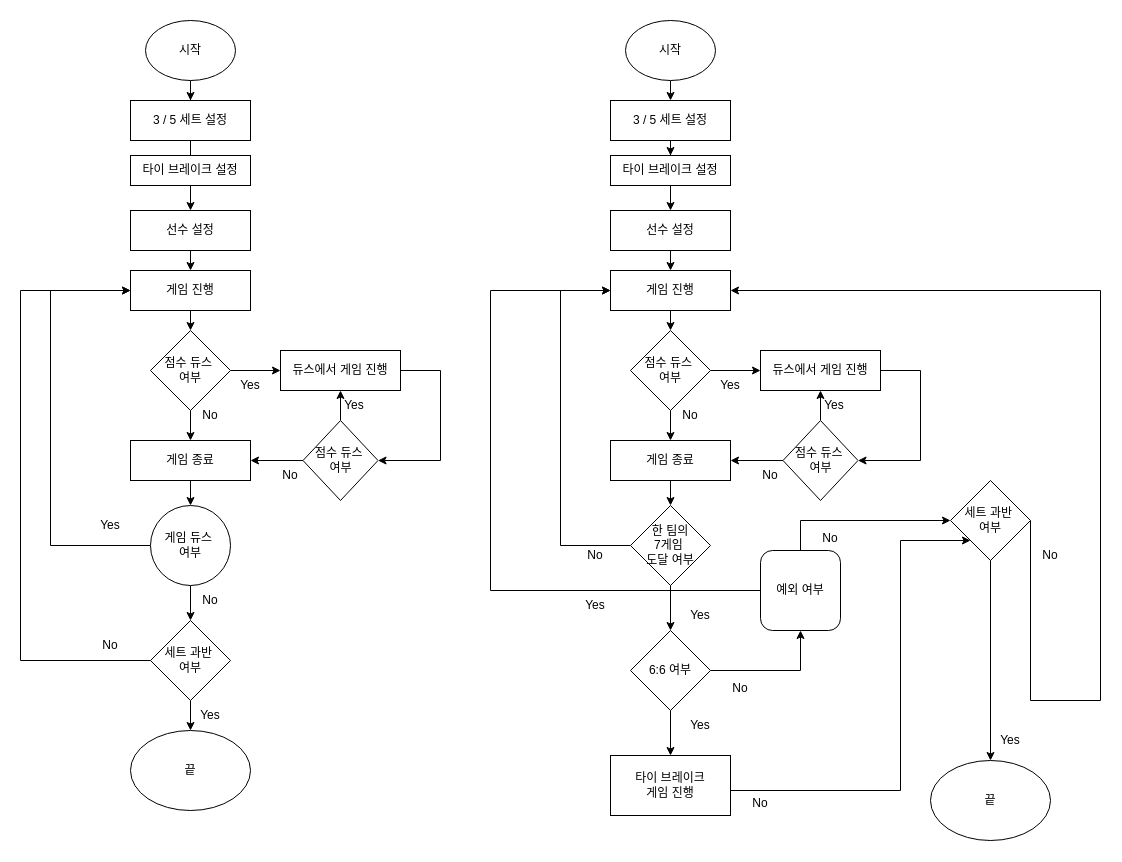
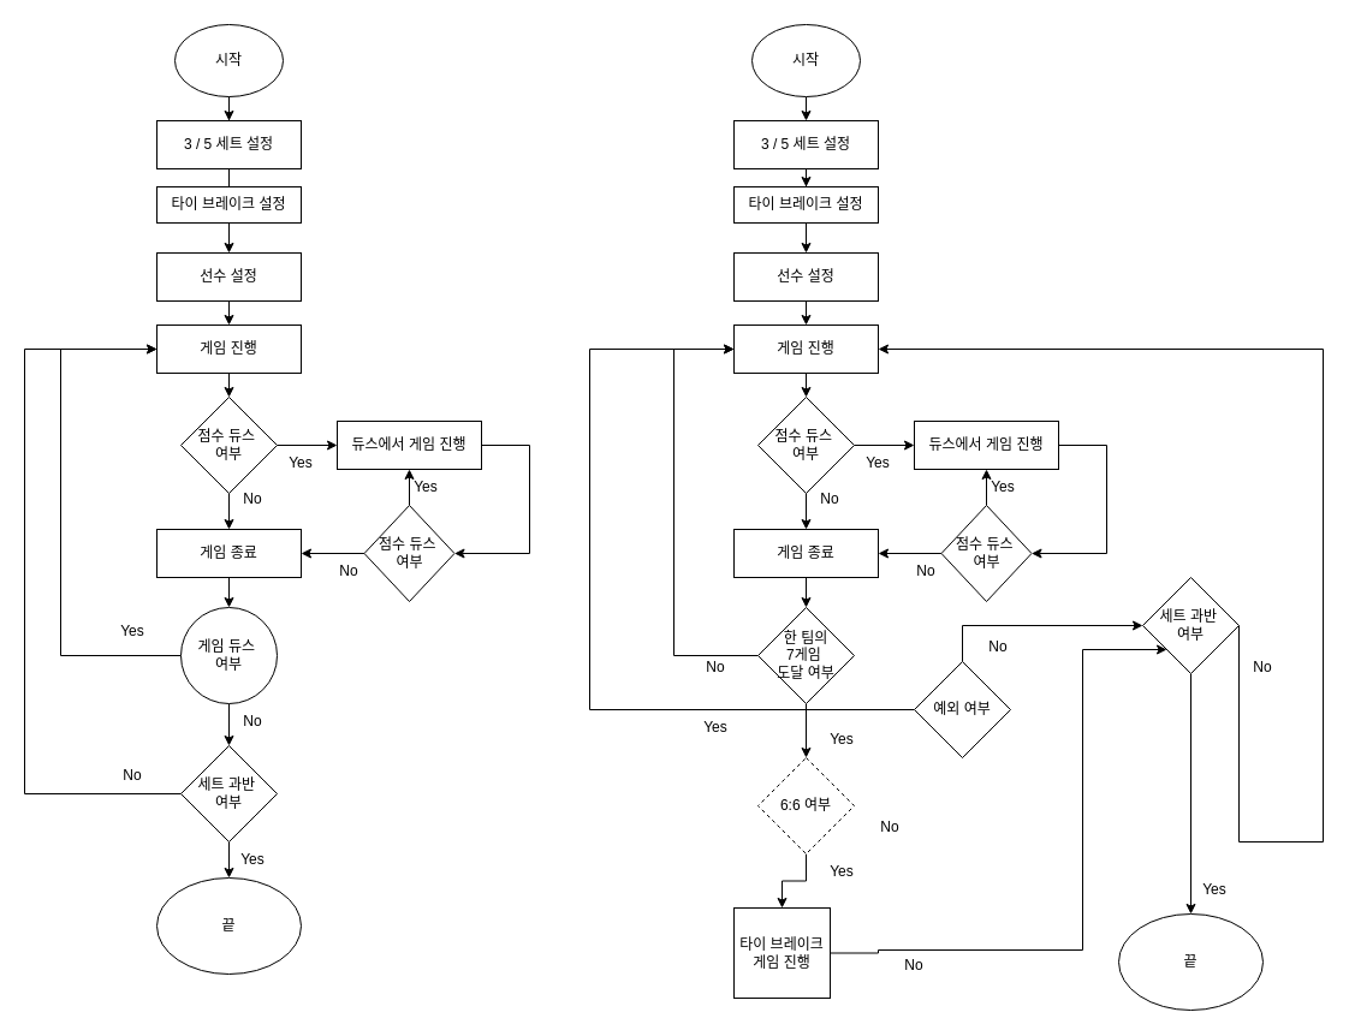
- <mxCell id="84" value="예외 여부" style="whiteSpace=wrap;html=1;rounded=1;" vertex="1" parent="1"><mxGeometry x="760" y="550" width="80" height="80" as="geometry" /></mxCell>
+ <mxCell id="84" value="예외 여부" style="rhombus;whiteSpace=wrap;html=1;" vertex="1" parent="1"><mxGeometry x="760" y="550" width="80" height="80" as="geometry" /></mxCell>
- <mxCell id="54" value="6:6 여부" style="rhombus;whiteSpace=wrap;html=1;" vertex="1" parent="1"><mxGeometry x="630" y="630" width="80" height="80" as="geometry" /></mxCell>
+ <mxCell id="54" value="6:6 여부" style="rhombus;whiteSpace=wrap;html=1;dashed=1;" vertex="1" parent="1"><mxGeometry x="630" y="630" width="80" height="80" as="geometry" /></mxCell>
- <mxCell id="53" style="edgeStyle=orthogonalEdgeStyle;rounded=0;orthogonalLoop=1;jettySize=auto;html=1;exitX=1;exitY=0.5;exitDx=0;exitDy=0;entryX=0.5;entryY=1;entryDx=0;entryDy=0;" edge="1" parent="1" source="54" target="84"><mxGeometry relative="1" as="geometry" /></mxCell>
- <mxCell id="73" value="타이 브레이크&lt;br&gt;게임 진행" style="rounded=0;whiteSpace=wrap;html=1;" vertex="1" parent="1"><mxGeometry x="610" y="755" width="120" height="60" as="geometry" /></mxCell>
+ <mxCell id="73" value="타이 브레이크&lt;br&gt;게임 진행" style="rounded=0;whiteSpace=wrap;html=1;" vertex="1" parent="1"><mxGeometry x="610" y="755" width="80" height="75" as="geometry" /></mxCell>
